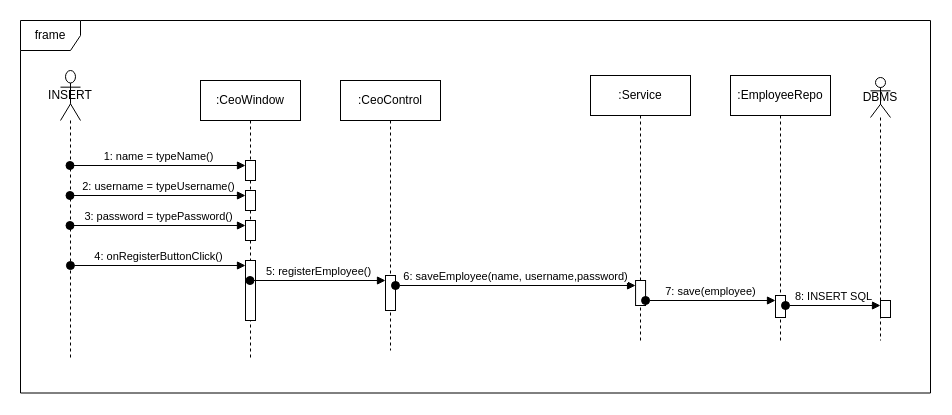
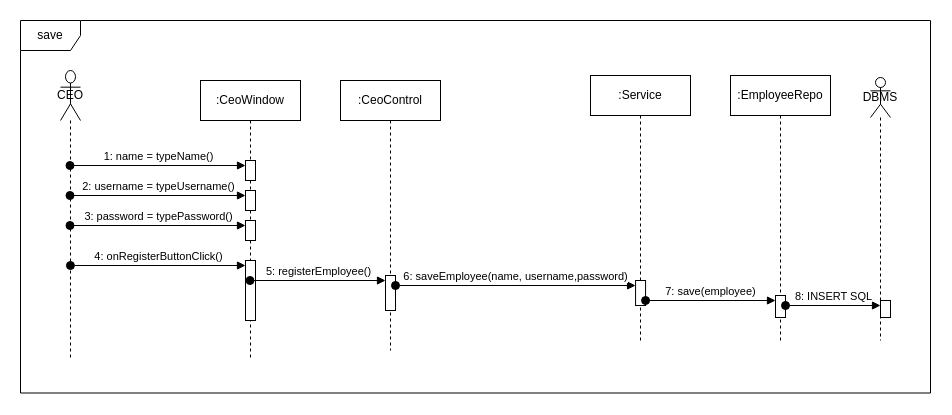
- <mxCell id="2" value="frame" style="shape=umlFrame;whiteSpace=wrap;html=1;pointerEvents=0;" parent="1" vertex="1"><mxGeometry x="20" y="20" width="910" height="372.5" as="geometry" /></mxCell>
+ <mxCell id="2" value="save" style="shape=umlFrame;whiteSpace=wrap;html=1;pointerEvents=0;" parent="1" vertex="1"><mxGeometry x="20" y="20" width="910" height="372.5" as="geometry" /></mxCell>
- <mxCell id="3" value="INSERT" style="shape=umlLifeline;perimeter=lifelinePerimeter;whiteSpace=wrap;html=1;container=1;dropTarget=0;collapsible=0;recursiveResize=0;outlineConnect=0;portConstraint=eastwest;newEdgeStyle={&quot;curved&quot;:0,&quot;rounded&quot;:0};participant=umlActor;size=50;" parent="1" vertex="1"><mxGeometry x="60" y="70" width="20" height="290" as="geometry" /></mxCell>
+ <mxCell id="3" value="CEO" style="shape=umlLifeline;perimeter=lifelinePerimeter;whiteSpace=wrap;html=1;container=1;dropTarget=0;collapsible=0;recursiveResize=0;outlineConnect=0;portConstraint=eastwest;newEdgeStyle={&quot;curved&quot;:0,&quot;rounded&quot;:0};participant=umlActor;size=50;" parent="1" vertex="1"><mxGeometry x="60" y="70" width="20" height="290" as="geometry" /></mxCell>
